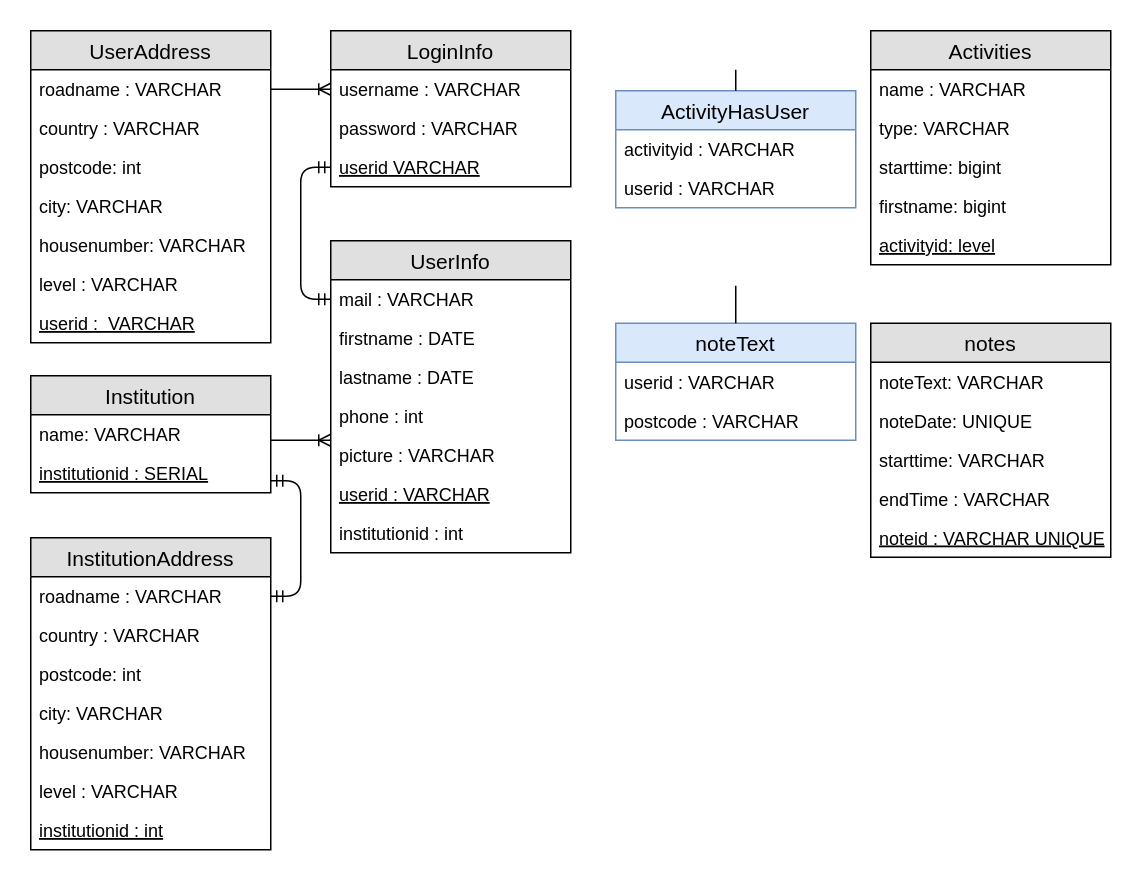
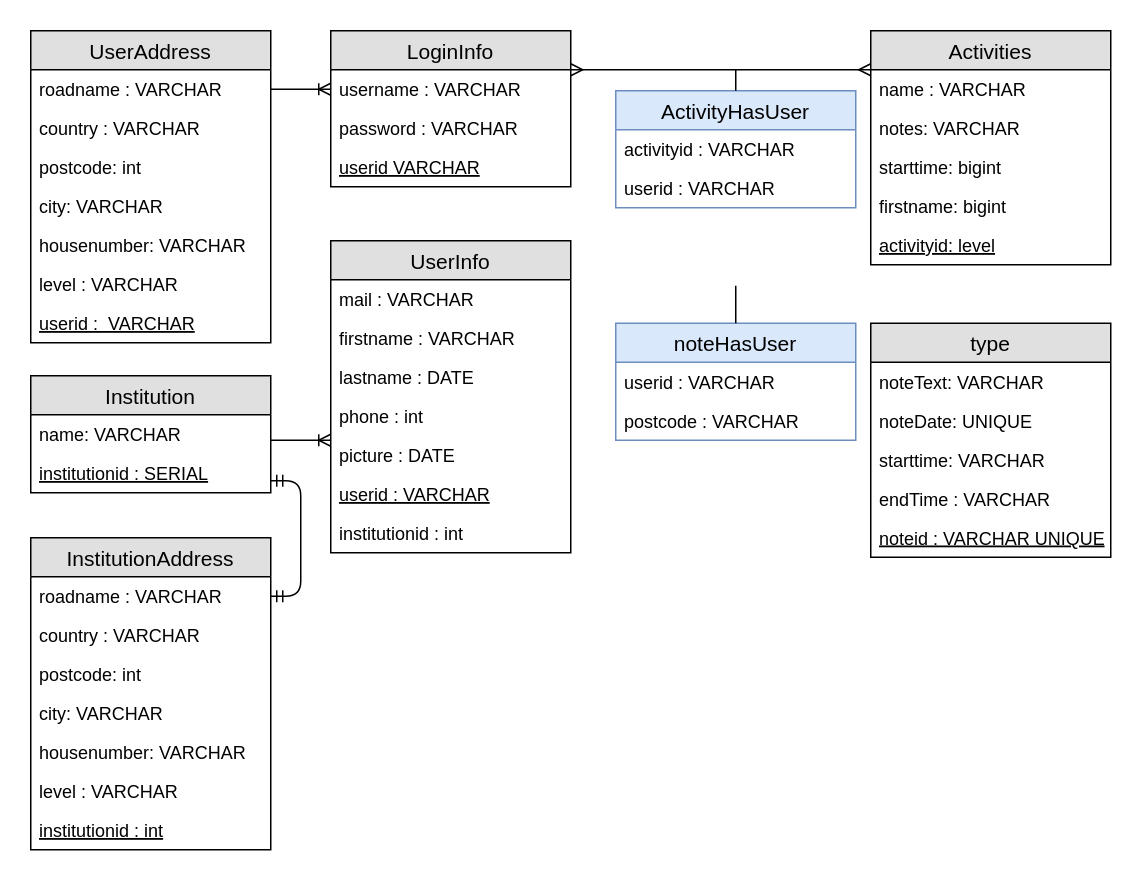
+ <mxCell id="53" value="" style="edgeStyle=orthogonalEdgeStyle;fontSize=12;html=1;endArrow=ERmany;startArrow=ERmany;rounded=1;comic=0;shadow=0;jumpStyle=gap;exitX=1;exitY=0.25;exitDx=0;exitDy=0;" edge="1" parent="1" source="2" target="22"><mxGeometry width="100" height="100" relative="1" as="geometry"><mxPoint x="140" y="20" as="sourcePoint" /><mxPoint x="550" y="0" as="targetPoint" /><Array as="points"><mxPoint x="580" y="46" /><mxPoint x="580" y="46" /></Array></mxGeometry></mxCell>
- <mxCell id="24" value="type: VARCHAR" style="text;strokeColor=none;fillColor=none;spacingLeft=4;spacingRight=4;overflow=hidden;rotatable=0;points=[[0,0.5],[1,0.5]];portConstraint=eastwest;fontSize=12;" vertex="1" parent="22"><mxGeometry y="52" width="160" height="26" as="geometry" /></mxCell>
+ <mxCell id="24" value="notes: VARCHAR" style="text;strokeColor=none;fillColor=none;spacingLeft=4;spacingRight=4;overflow=hidden;rotatable=0;points=[[0,0.5],[1,0.5]];portConstraint=eastwest;fontSize=12;" vertex="1" parent="22"><mxGeometry y="52" width="160" height="26" as="geometry" /></mxCell>
- <mxCell id="49" value="" style="edgeStyle=orthogonalEdgeStyle;fontSize=12;html=1;endArrow=ERmandOne;startArrow=ERmandOne;entryX=0;entryY=0.5;entryDx=0;entryDy=0;exitX=0;exitY=0.5;exitDx=0;exitDy=0;" edge="1" parent="1" source="7" target="5"><mxGeometry width="100" height="100" relative="1" as="geometry"><mxPoint x="370" y="189" as="sourcePoint" /><mxPoint x="370" y="270" as="targetPoint" /><Array as="points"><mxPoint x="200" y="199" /><mxPoint x="200" y="111" /></Array></mxGeometry></mxCell>
- <mxCell id="8" value="firstname : DATE" style="text;strokeColor=none;fillColor=none;spacingLeft=4;spacingRight=4;overflow=hidden;rotatable=0;points=[[0,0.5],[1,0.5]];portConstraint=eastwest;fontSize=12;" vertex="1" parent="6"><mxGeometry y="52" width="160" height="26" as="geometry" /></mxCell>
+ <mxCell id="8" value="firstname : VARCHAR" style="text;strokeColor=none;fillColor=none;spacingLeft=4;spacingRight=4;overflow=hidden;rotatable=0;points=[[0,0.5],[1,0.5]];portConstraint=eastwest;fontSize=12;" vertex="1" parent="6"><mxGeometry y="52" width="160" height="26" as="geometry" /></mxCell>
- <mxCell id="45" value="noteText" style="swimlane;fontStyle=0;childLayout=stackLayout;horizontal=1;startSize=26;horizontalStack=0;resizeParent=1;resizeParentMax=0;resizeLast=0;collapsible=1;marginBottom=0;swimlaneFillColor=#ffffff;align=center;fontSize=14;fillColor=#dae8fc;strokeColor=#6c8ebf;" vertex="1" parent="1"><mxGeometry x="410" y="215" width="160" height="78" as="geometry" /></mxCell>
+ <mxCell id="45" value="noteHasUser" style="swimlane;fontStyle=0;childLayout=stackLayout;horizontal=1;startSize=26;horizontalStack=0;resizeParent=1;resizeParentMax=0;resizeLast=0;collapsible=1;marginBottom=0;swimlaneFillColor=#ffffff;align=center;fontSize=14;fillColor=#dae8fc;strokeColor=#6c8ebf;" vertex="1" parent="1"><mxGeometry x="410" y="215" width="160" height="78" as="geometry" /></mxCell>
- <mxCell id="39" value="notes" style="swimlane;fontStyle=0;childLayout=stackLayout;horizontal=1;startSize=26;fillColor=#e0e0e0;horizontalStack=0;resizeParent=1;resizeParentMax=0;resizeLast=0;collapsible=1;marginBottom=0;swimlaneFillColor=#ffffff;align=center;fontSize=14;" vertex="1" parent="1"><mxGeometry x="580" y="215" width="160" height="156" as="geometry" /></mxCell>
+ <mxCell id="39" value="type" style="swimlane;fontStyle=0;childLayout=stackLayout;horizontal=1;startSize=26;fillColor=#e0e0e0;horizontalStack=0;resizeParent=1;resizeParentMax=0;resizeLast=0;collapsible=1;marginBottom=0;swimlaneFillColor=#ffffff;align=center;fontSize=14;" vertex="1" parent="1"><mxGeometry x="580" y="215" width="160" height="156" as="geometry" /></mxCell>
- <mxCell id="11" value="picture : VARCHAR" style="text;strokeColor=none;fillColor=none;spacingLeft=4;spacingRight=4;overflow=hidden;rotatable=0;points=[[0,0.5],[1,0.5]];portConstraint=eastwest;fontSize=12;" vertex="1" parent="6"><mxGeometry y="130" width="160" height="26" as="geometry" /></mxCell>
+ <mxCell id="11" value="picture : DATE" style="text;strokeColor=none;fillColor=none;spacingLeft=4;spacingRight=4;overflow=hidden;rotatable=0;points=[[0,0.5],[1,0.5]];portConstraint=eastwest;fontSize=12;" vertex="1" parent="6"><mxGeometry y="130" width="160" height="26" as="geometry" /></mxCell>
